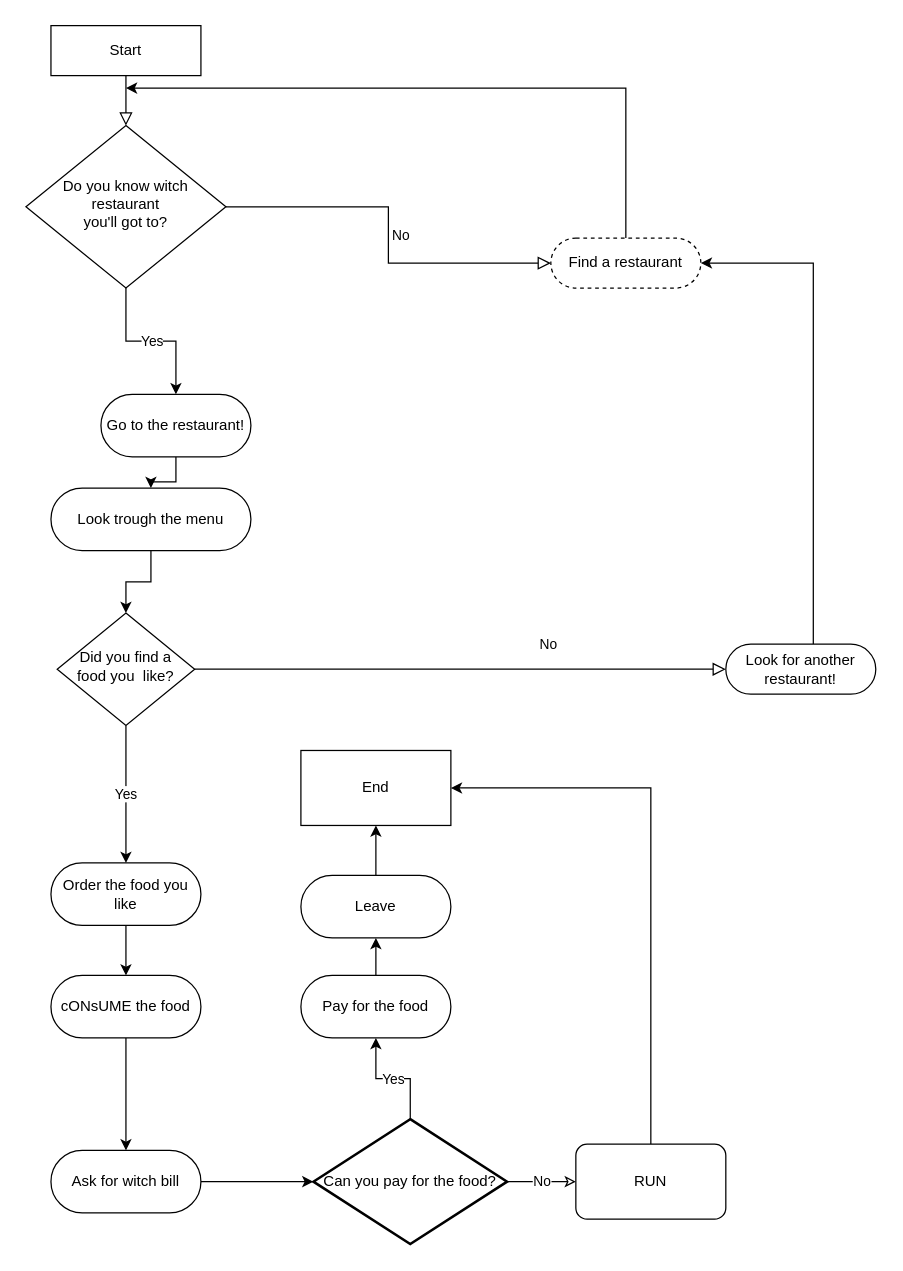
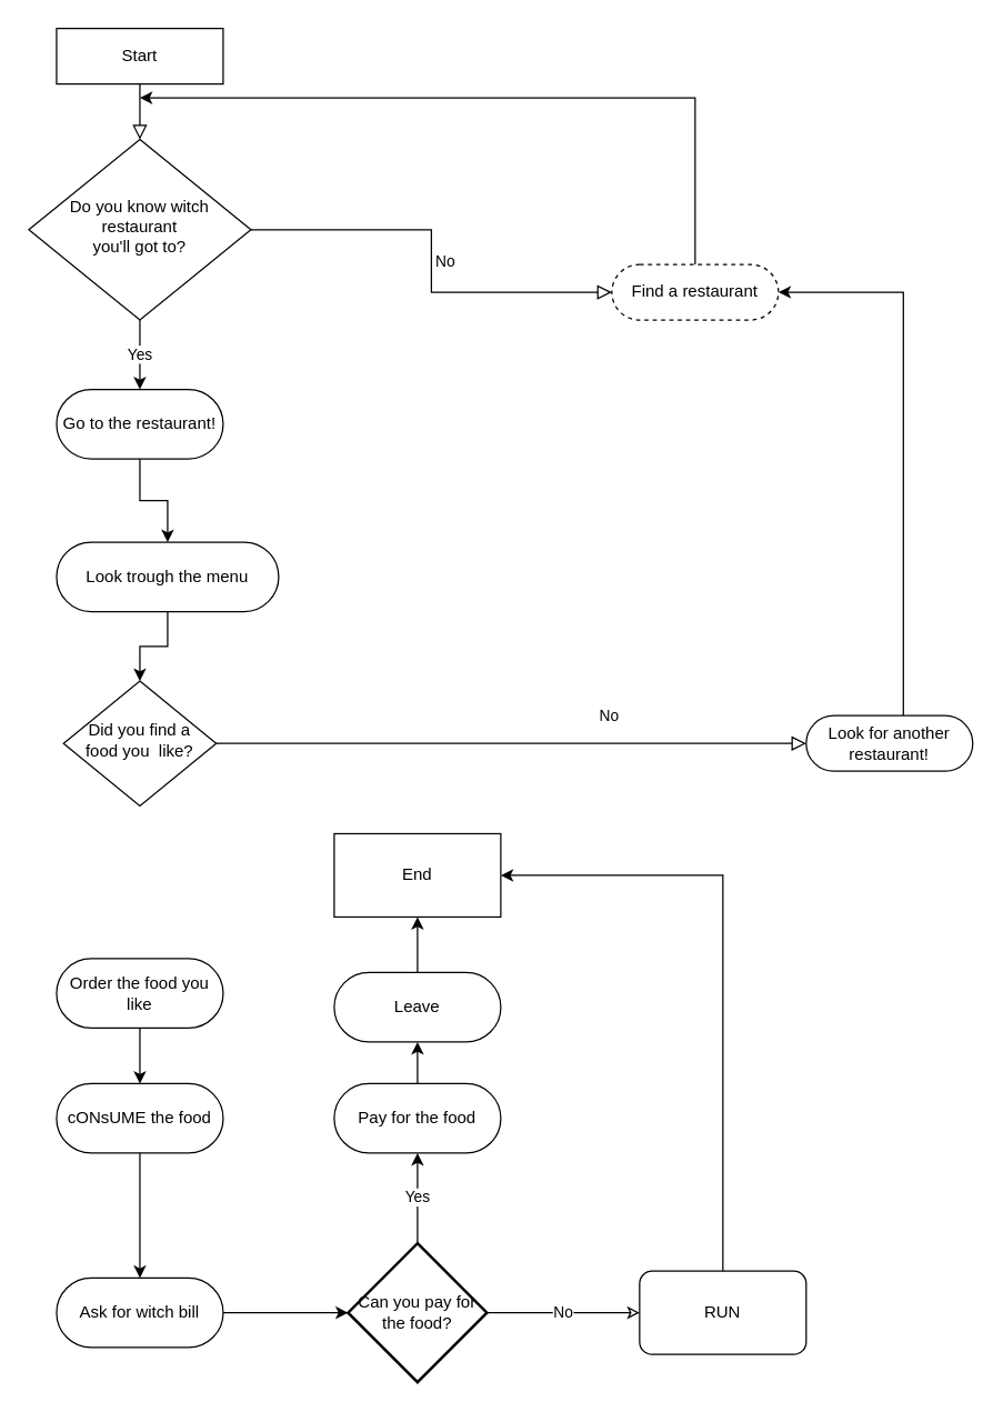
- <mxCell id="15" value="Go to the restaurant!" style="rounded=1;whiteSpace=wrap;html=1;arcSize=50;" vertex="1" parent="1"><mxGeometry x="80" y="315" width="120" height="50" as="geometry" /></mxCell>
+ <mxCell id="15" value="Go to the restaurant!" style="rounded=1;whiteSpace=wrap;html=1;arcSize=50;" vertex="1" parent="1"><mxGeometry x="40" y="280" width="120" height="50" as="geometry" /></mxCell>
- <mxCell id="10" value="Yes" style="edgeStyle=orthogonalEdgeStyle;rounded=0;orthogonalLoop=1;jettySize=auto;html=1;entryX=0.5;entryY=0;entryDx=0;entryDy=0;" edge="1" parent="1" source="11" target="19"><mxGeometry relative="1" as="geometry"><mxPoint x="100" y="675" as="targetPoint" /></mxGeometry></mxCell>
- <mxCell id="26" value="Can you pay for the food?" style="strokeWidth=2;html=1;shape=mxgraph.flowchart.decision;whiteSpace=wrap;" vertex="1" parent="1"><mxGeometry x="250" y="895" width="155" height="100" as="geometry" /></mxCell>
+ <mxCell id="26" value="Can you pay for the food?" style="strokeWidth=2;html=1;shape=mxgraph.flowchart.decision;whiteSpace=wrap;" vertex="1" parent="1"><mxGeometry x="250" y="895" width="100" height="100" as="geometry" /></mxCell>
